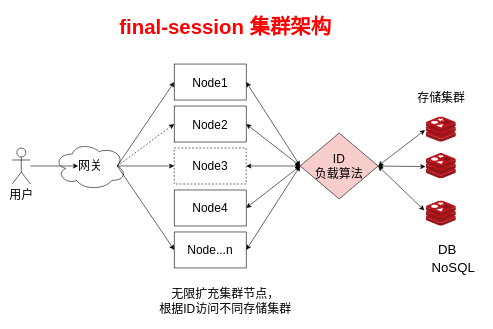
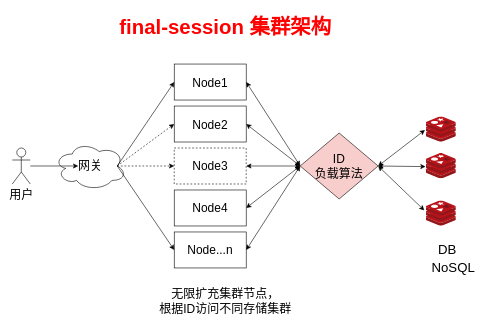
- <mxCell id="26" value="存储集群" style="text;html=1;align=center;verticalAlign=middle;resizable=0;points=[];autosize=1;strokeColor=none;fillColor=none;fontSize=20;" vertex="1" parent="1"><mxGeometry x="685" y="146" width="100" height="30" as="geometry" /></mxCell>
- <mxCell id="12" value="" style="endArrow=classic;html=1;rounded=0;entryX=0;entryY=0.5;entryDx=0;entryDy=0;fontSize=20;exitX=0.875;exitY=0.5;exitDx=0;exitDy=0;exitPerimeter=0;" edge="1" parent="1" source="3" target="6"><mxGeometry width="50" height="50" relative="1" as="geometry"><mxPoint x="230" y="276" as="sourcePoint" /><mxPoint x="390" y="306" as="targetPoint" /></mxGeometry></mxCell>
+ <mxCell id="12" value="" style="endArrow=classic;html=1;rounded=0;entryX=0;entryY=0.5;entryDx=0;entryDy=0;fontSize=20;exitX=0.875;exitY=0.5;exitDx=0;exitDy=0;exitPerimeter=0;dashed=1;" edge="1" parent="1" source="3" target="6"><mxGeometry width="50" height="50" relative="1" as="geometry"><mxPoint x="230" y="276" as="sourcePoint" /><mxPoint x="390" y="306" as="targetPoint" /></mxGeometry></mxCell>
